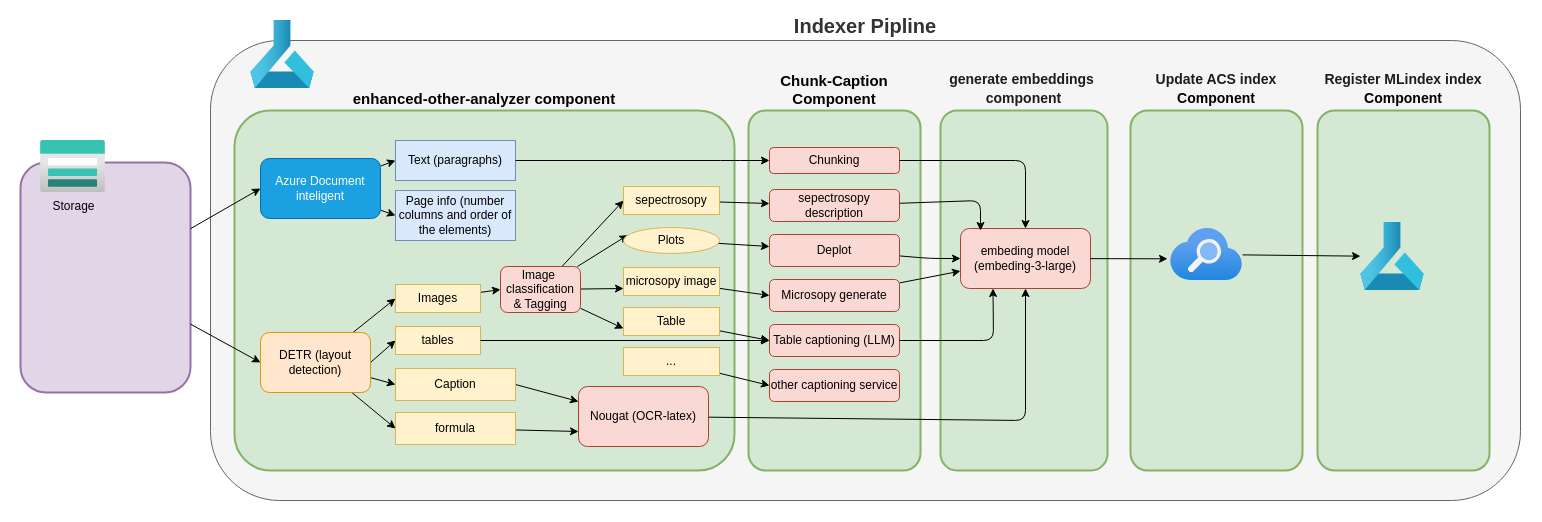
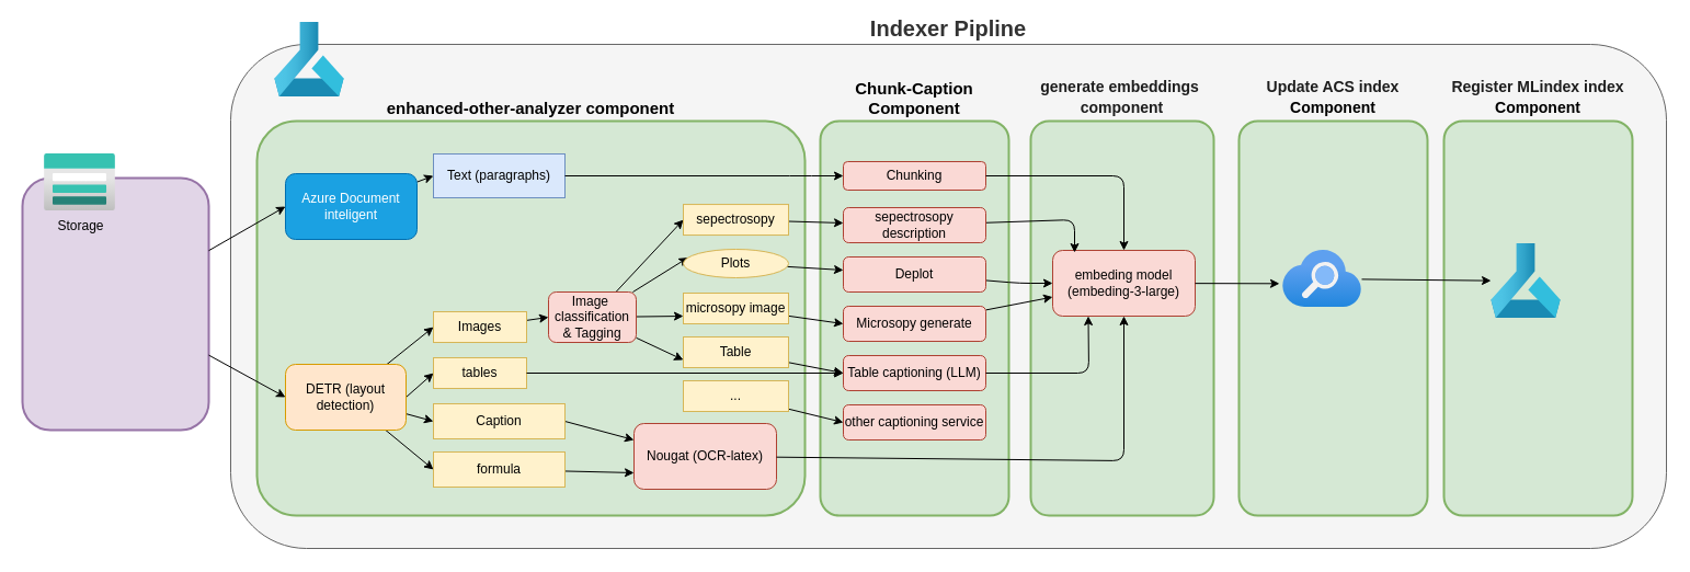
- <mxCell id="5" style="edgeStyle=none;html=1;entryX=0;entryY=0.5;entryDx=0;entryDy=0;" parent="1" source="6" target="23" edge="1"><mxGeometry relative="1" as="geometry" /></mxCell>
- <mxCell id="23" value="Page info (number columns and order of the elements)" style="rounded=0;whiteSpace=wrap;html=1;fillColor=#dae8fc;strokeColor=#6c8ebf;" parent="1" vertex="1"><mxGeometry x="395" y="190" width="120" height="50" as="geometry" /></mxCell>
